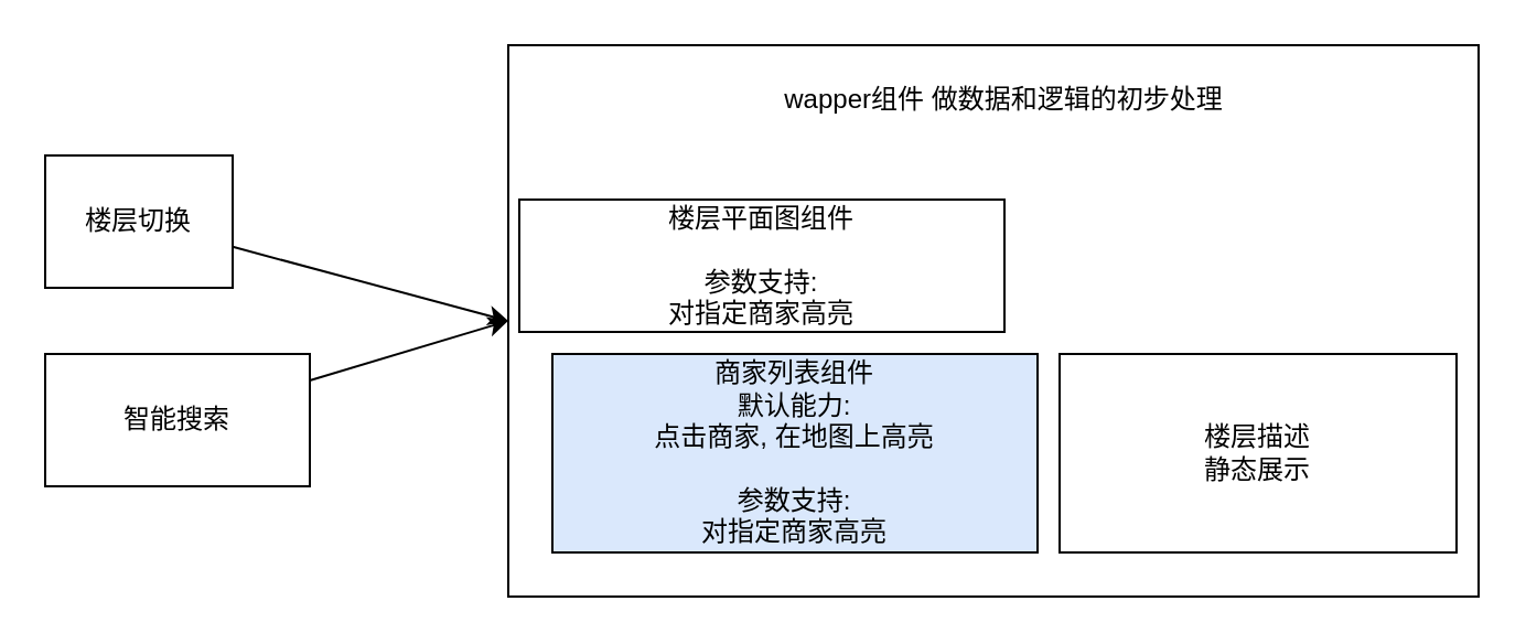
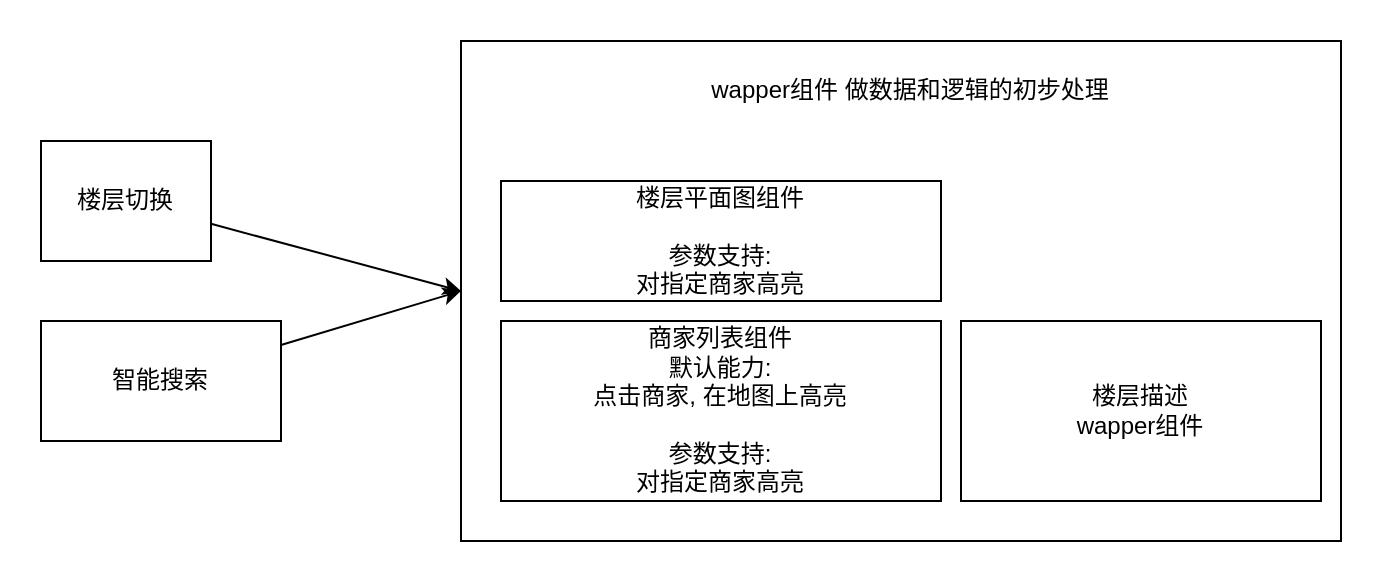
- <mxCell id="7" value="楼层平面图组件&lt;br style=&quot;border-color: var(--border-color);&quot;&gt;&lt;br style=&quot;border-color: var(--border-color);&quot;&gt;参数支持:&lt;br style=&quot;border-color: var(--border-color);&quot;&gt;对指定商家高亮" style="rounded=0;whiteSpace=wrap;html=1;" vertex="1" parent="1"><mxGeometry x="235" y="90" width="220" height="60" as="geometry" /></mxCell>
+ <mxCell id="7" value="楼层平面图组件&lt;br style=&quot;border-color: var(--border-color);&quot;&gt;&lt;br style=&quot;border-color: var(--border-color);&quot;&gt;参数支持:&lt;br style=&quot;border-color: var(--border-color);&quot;&gt;对指定商家高亮" style="rounded=0;whiteSpace=wrap;html=1;" vertex="1" parent="1"><mxGeometry x="250" y="90" width="220" height="60" as="geometry" /></mxCell>
- <mxCell id="8" value="商家列表组件&lt;br&gt;默认能力:&lt;br&gt;点击商家, 在地图上高亮&lt;br&gt;&lt;br&gt;参数支持:&lt;br&gt;对指定商家高亮" style="rounded=0;whiteSpace=wrap;html=1;fillColor=#dae8fc;" vertex="1" parent="1"><mxGeometry x="250" y="160" width="220" height="90" as="geometry" /></mxCell>
+ <mxCell id="8" value="商家列表组件&lt;br&gt;默认能力:&lt;br&gt;点击商家, 在地图上高亮&lt;br&gt;&lt;br&gt;参数支持:&lt;br&gt;对指定商家高亮" style="rounded=0;whiteSpace=wrap;html=1;" vertex="1" parent="1"><mxGeometry x="250" y="160" width="220" height="90" as="geometry" /></mxCell>
- <mxCell id="9" value="楼层描述&lt;br&gt;静态展示" style="rounded=0;whiteSpace=wrap;html=1;" vertex="1" parent="1"><mxGeometry x="480" y="160" width="180" height="90" as="geometry" /></mxCell>
+ <mxCell id="9" value="楼层描述&lt;br&gt;wapper组件" style="rounded=0;whiteSpace=wrap;html=1;" vertex="1" parent="1"><mxGeometry x="480" y="160" width="180" height="90" as="geometry" /></mxCell>
